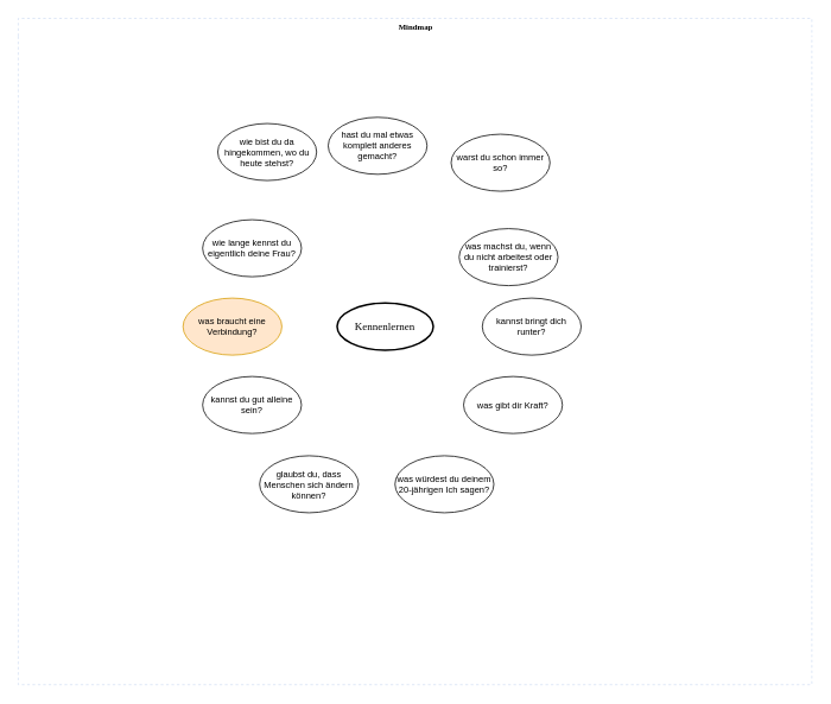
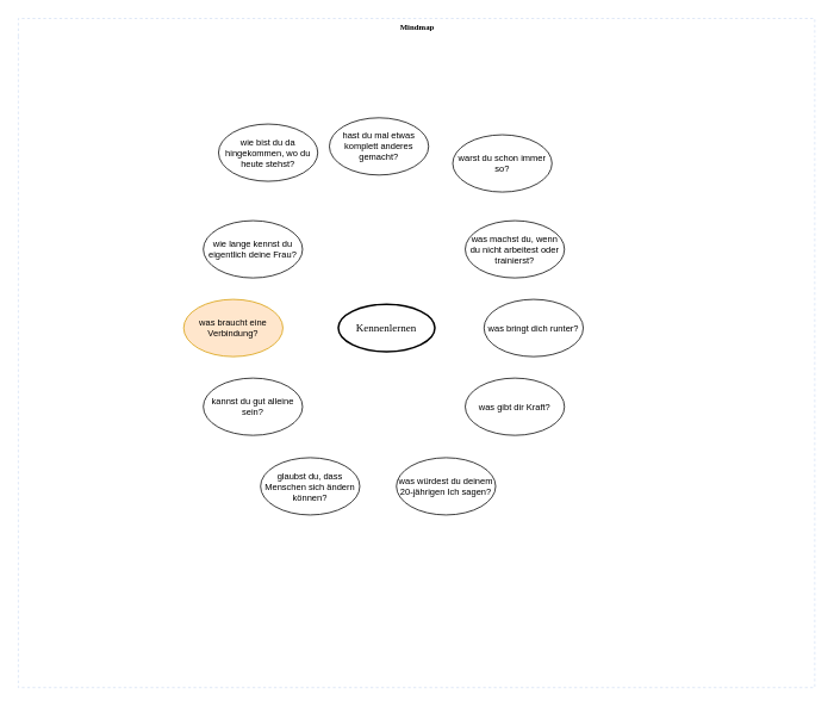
- <mxCell id="4" value="was machst du, wenn du nicht arbeitest oder trainierst?" style="ellipse;whiteSpace=wrap;html=1;align=center;newEdgeStyle={&quot;edgeStyle&quot;:&quot;entityRelationEdgeStyle&quot;,&quot;startArrow&quot;:&quot;none&quot;,&quot;endArrow&quot;:&quot;none&quot;,&quot;segment&quot;:10,&quot;curved&quot;:1,&quot;sourcePerimeterSpacing&quot;:0,&quot;targetPerimeterSpacing&quot;:0};treeFolding=1;treeMoving=1;fontSize=10;" parent="2" vertex="1"><mxGeometry x="495" y="236" width="111" height="64" as="geometry" /></mxCell>
+ <mxCell id="4" value="was machst du, wenn du nicht arbeitest oder trainierst?" style="ellipse;whiteSpace=wrap;html=1;align=center;newEdgeStyle={&quot;edgeStyle&quot;:&quot;entityRelationEdgeStyle&quot;,&quot;startArrow&quot;:&quot;none&quot;,&quot;endArrow&quot;:&quot;none&quot;,&quot;segment&quot;:10,&quot;curved&quot;:1,&quot;sourcePerimeterSpacing&quot;:0,&quot;targetPerimeterSpacing&quot;:0};treeFolding=1;treeMoving=1;fontSize=10;" parent="2" vertex="1"><mxGeometry x="500" y="226" width="111" height="64" as="geometry" /></mxCell>
- <mxCell id="5" value="kannst bringt dich runter?" style="ellipse;whiteSpace=wrap;html=1;align=center;newEdgeStyle={&quot;edgeStyle&quot;:&quot;entityRelationEdgeStyle&quot;,&quot;startArrow&quot;:&quot;none&quot;,&quot;endArrow&quot;:&quot;none&quot;,&quot;segment&quot;:10,&quot;curved&quot;:1,&quot;sourcePerimeterSpacing&quot;:0,&quot;targetPerimeterSpacing&quot;:0};treeFolding=1;treeMoving=1;fontSize=10;" parent="2" vertex="1"><mxGeometry x="521" y="314" width="111" height="64" as="geometry" /></mxCell>
+ <mxCell id="5" value="was bringt dich runter?" style="ellipse;whiteSpace=wrap;html=1;align=center;newEdgeStyle={&quot;edgeStyle&quot;:&quot;entityRelationEdgeStyle&quot;,&quot;startArrow&quot;:&quot;none&quot;,&quot;endArrow&quot;:&quot;none&quot;,&quot;segment&quot;:10,&quot;curved&quot;:1,&quot;sourcePerimeterSpacing&quot;:0,&quot;targetPerimeterSpacing&quot;:0};treeFolding=1;treeMoving=1;fontSize=10;" parent="2" vertex="1"><mxGeometry x="521" y="314" width="111" height="64" as="geometry" /></mxCell>
